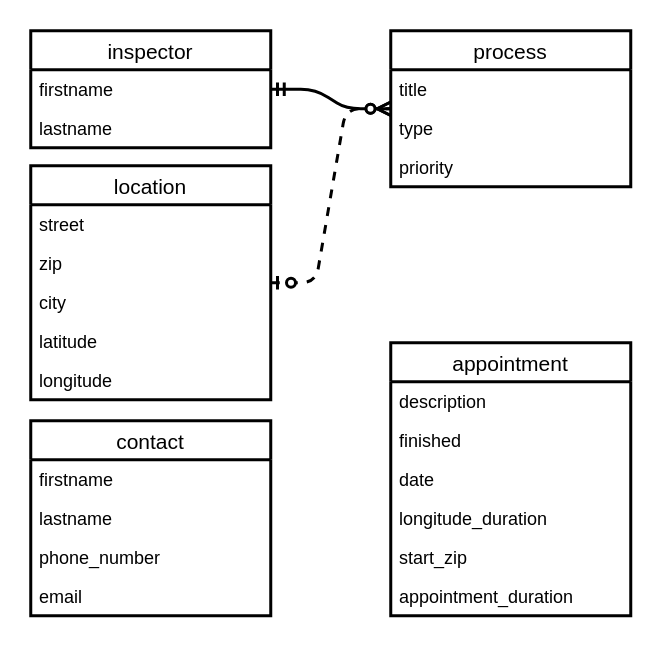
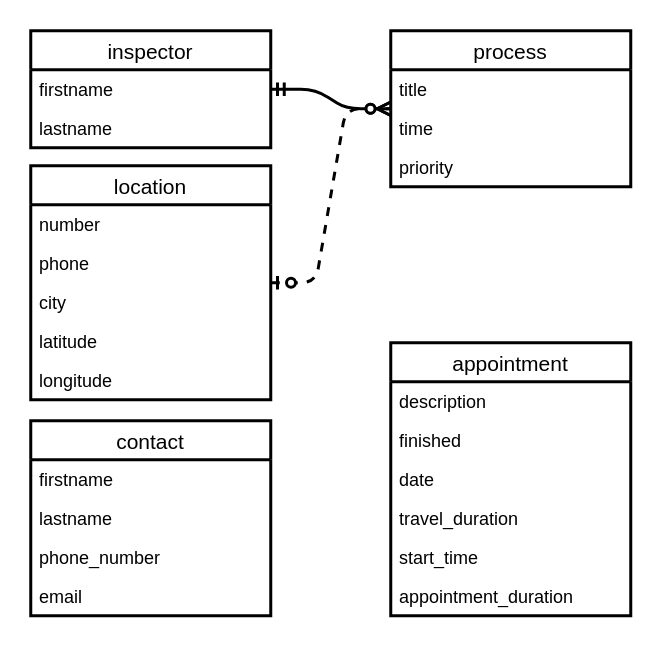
- <mxCell id="18" value="type" style="text;strokeColor=none;fillColor=none;spacingLeft=4;spacingRight=4;overflow=hidden;rotatable=0;points=[[0,0.5],[1,0.5]];portConstraint=eastwest;fontSize=12;" vertex="1" parent="16"><mxGeometry y="52" width="160" height="26" as="geometry" /></mxCell>
+ <mxCell id="18" value="time" style="text;strokeColor=none;fillColor=none;spacingLeft=4;spacingRight=4;overflow=hidden;rotatable=0;points=[[0,0.5],[1,0.5]];portConstraint=eastwest;fontSize=12;" vertex="1" parent="16"><mxGeometry y="52" width="160" height="26" as="geometry" /></mxCell>
- <mxCell id="6" value="street" style="text;strokeColor=none;fillColor=none;spacingLeft=4;spacingRight=4;overflow=hidden;rotatable=0;points=[[0,0.5],[1,0.5]];portConstraint=eastwest;fontSize=12;" vertex="1" parent="5"><mxGeometry y="26" width="160" height="26" as="geometry" /></mxCell>
+ <mxCell id="6" value="number" style="text;strokeColor=none;fillColor=none;spacingLeft=4;spacingRight=4;overflow=hidden;rotatable=0;points=[[0,0.5],[1,0.5]];portConstraint=eastwest;fontSize=12;" vertex="1" parent="5"><mxGeometry y="26" width="160" height="26" as="geometry" /></mxCell>
- <mxCell id="7" value="zip" style="text;strokeColor=none;fillColor=none;spacingLeft=4;spacingRight=4;overflow=hidden;rotatable=0;points=[[0,0.5],[1,0.5]];portConstraint=eastwest;fontSize=12;" vertex="1" parent="5"><mxGeometry y="52" width="160" height="26" as="geometry" /></mxCell>
+ <mxCell id="7" value="phone" style="text;strokeColor=none;fillColor=none;spacingLeft=4;spacingRight=4;overflow=hidden;rotatable=0;points=[[0,0.5],[1,0.5]];portConstraint=eastwest;fontSize=12;" vertex="1" parent="5"><mxGeometry y="52" width="160" height="26" as="geometry" /></mxCell>
- <mxCell id="24" value="longitude_duration" style="text;strokeColor=none;fillColor=none;spacingLeft=4;spacingRight=4;overflow=hidden;rotatable=0;points=[[0,0.5],[1,0.5]];portConstraint=eastwest;fontSize=12;" vertex="1" parent="20"><mxGeometry y="104" width="160" height="26" as="geometry" /></mxCell>
+ <mxCell id="24" value="travel_duration" style="text;strokeColor=none;fillColor=none;spacingLeft=4;spacingRight=4;overflow=hidden;rotatable=0;points=[[0,0.5],[1,0.5]];portConstraint=eastwest;fontSize=12;" vertex="1" parent="20"><mxGeometry y="104" width="160" height="26" as="geometry" /></mxCell>
- <mxCell id="25" value="start_zip" style="text;strokeColor=none;fillColor=none;spacingLeft=4;spacingRight=4;overflow=hidden;rotatable=0;points=[[0,0.5],[1,0.5]];portConstraint=eastwest;fontSize=12;" vertex="1" parent="20"><mxGeometry y="130" width="160" height="26" as="geometry" /></mxCell>
+ <mxCell id="25" value="start_time" style="text;strokeColor=none;fillColor=none;spacingLeft=4;spacingRight=4;overflow=hidden;rotatable=0;points=[[0,0.5],[1,0.5]];portConstraint=eastwest;fontSize=12;" vertex="1" parent="20"><mxGeometry y="130" width="160" height="26" as="geometry" /></mxCell>
